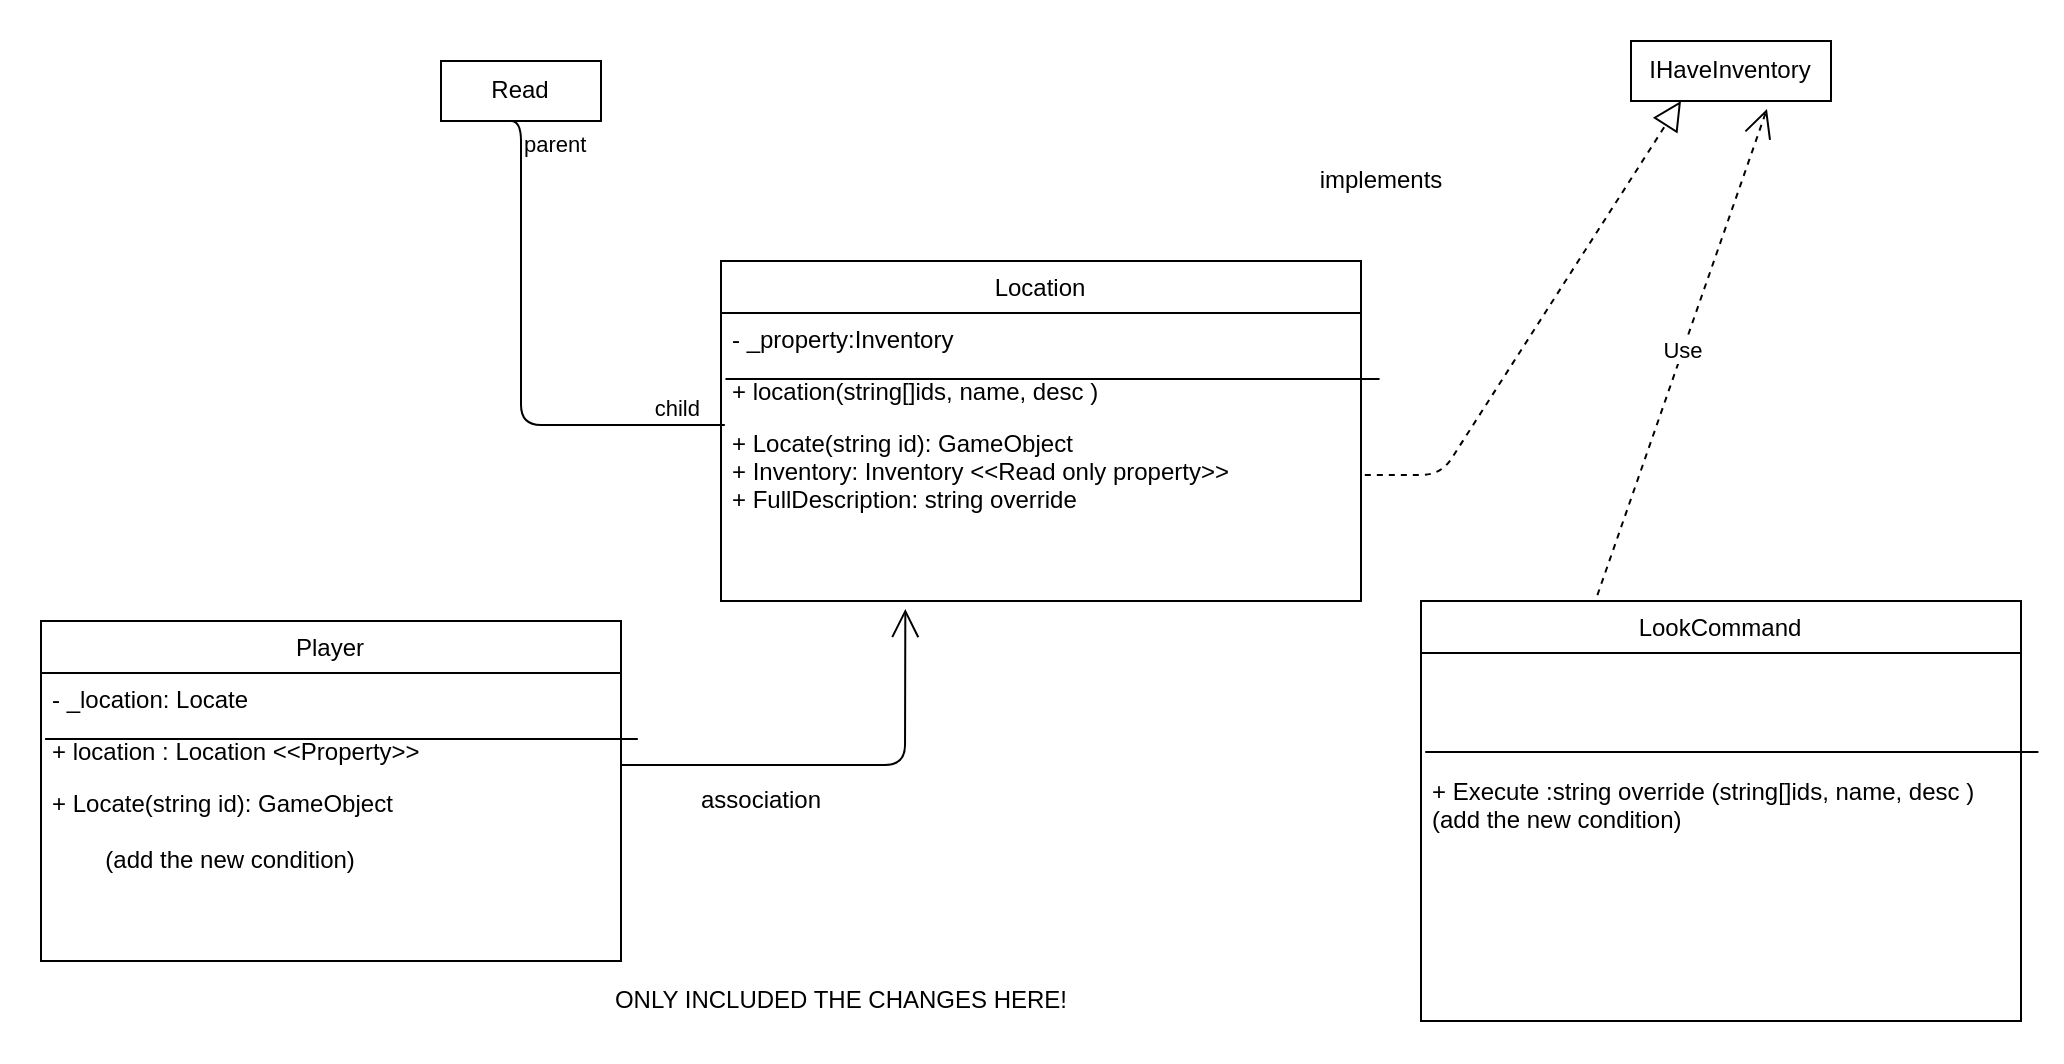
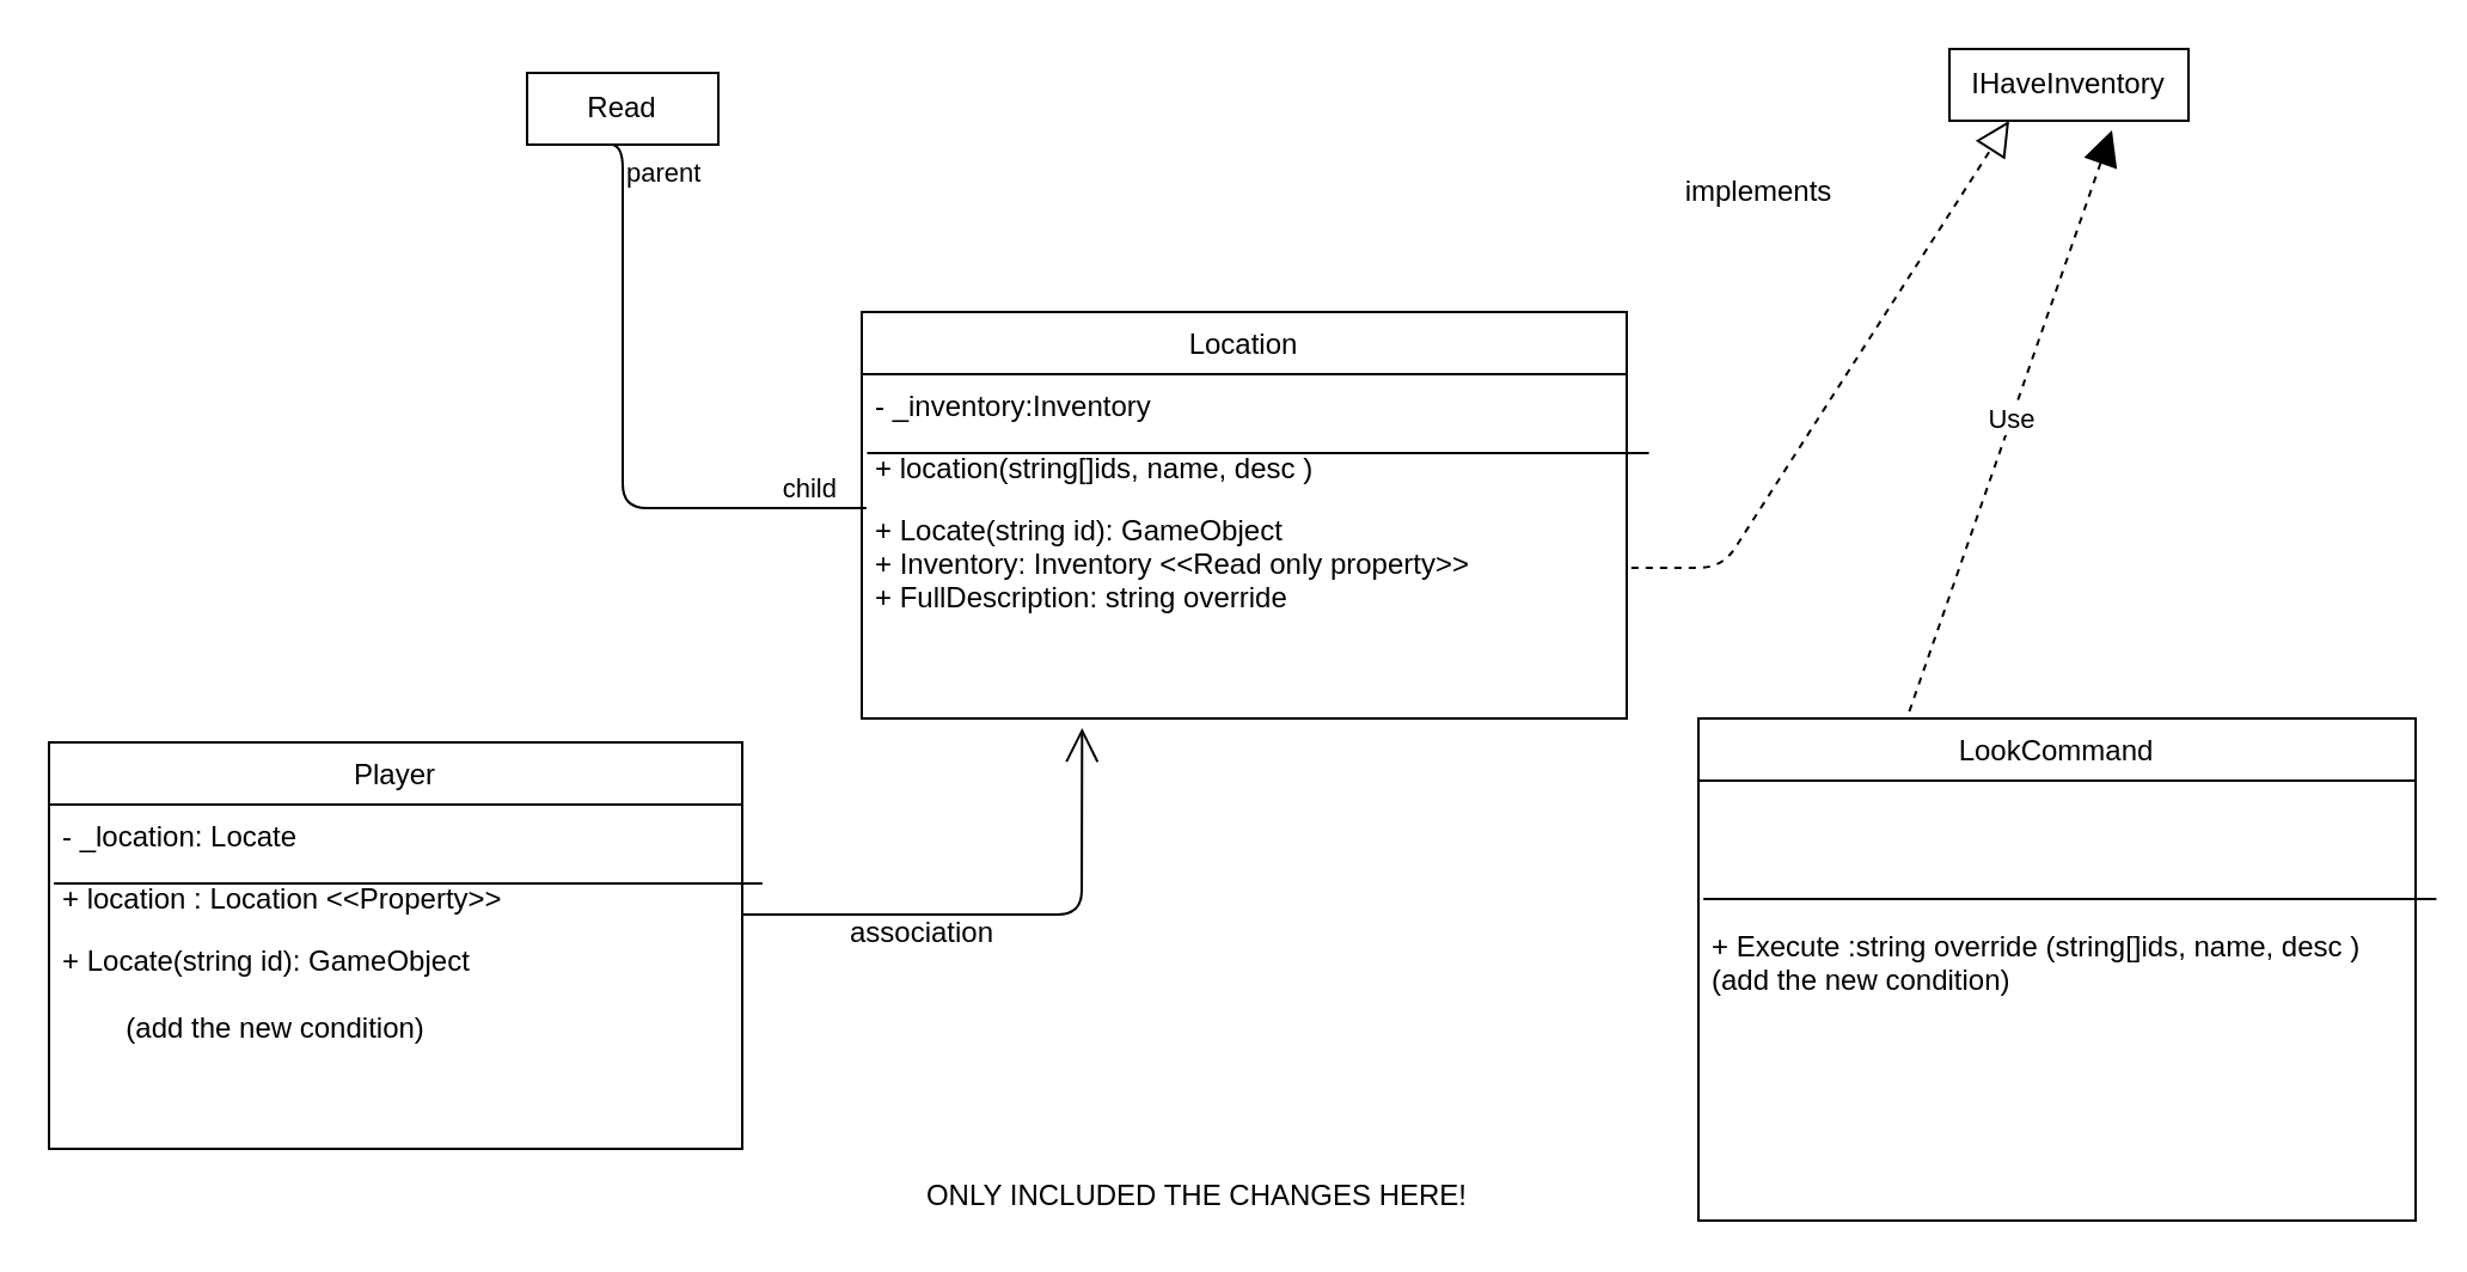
- <mxCell id="24" value="Use" style="endArrow=open;endSize=12;dashed=1;html=1;entryX=0.68;entryY=1.133;entryDx=0;entryDy=0;entryPerimeter=0;exitX=0.294;exitY=-0.014;exitDx=0;exitDy=0;exitPerimeter=0;" edge="1" parent="1" source="12" target="16"><mxGeometry width="160" relative="1" as="geometry"><mxPoint x="810" y="290" as="sourcePoint" /><mxPoint x="590" y="190" as="targetPoint" /></mxGeometry></mxCell>
+ <mxCell id="24" value="Use" style="endArrow=block;endSize=12;dashed=1;html=1;entryX=0.68;entryY=1.133;entryDx=0;entryDy=0;entryPerimeter=0;exitX=0.294;exitY=-0.014;exitDx=0;exitDy=0;exitPerimeter=0;" edge="1" parent="1" source="12" target="16"><mxGeometry width="160" relative="1" as="geometry"><mxPoint x="810" y="290" as="sourcePoint" /><mxPoint x="590" y="190" as="targetPoint" /></mxGeometry></mxCell>
- <mxCell id="21" value="implements" style="text;html=1;align=center;verticalAlign=middle;resizable=0;points=[];autosize=1;strokeColor=none;fillColor=none;" vertex="1" parent="1"><mxGeometry x="650" y="80" width="80" height="20" as="geometry" /></mxCell>
+ <mxCell id="21" value="implements" style="text;html=1;align=center;verticalAlign=middle;resizable=0;points=[];autosize=1;strokeColor=none;fillColor=none;" vertex="1" parent="1"><mxGeometry x="695" y="70" width="80" height="20" as="geometry" /></mxCell>
- <mxCell id="3" value="- _property:Inventory" style="text;strokeColor=none;fillColor=none;align=left;verticalAlign=top;spacingLeft=4;spacingRight=4;overflow=hidden;rotatable=0;points=[[0,0.5],[1,0.5]];portConstraint=eastwest;" vertex="1" parent="2"><mxGeometry y="26" width="320" height="26" as="geometry" /></mxCell>
+ <mxCell id="3" value="- _inventory:Inventory" style="text;strokeColor=none;fillColor=none;align=left;verticalAlign=top;spacingLeft=4;spacingRight=4;overflow=hidden;rotatable=0;points=[[0,0.5],[1,0.5]];portConstraint=eastwest;" vertex="1" parent="2"><mxGeometry y="26" width="320" height="26" as="geometry" /></mxCell>
- <mxCell id="23" value="association" style="text;html=1;align=center;verticalAlign=middle;resizable=0;points=[];autosize=1;strokeColor=none;fillColor=none;" vertex="1" parent="1"><mxGeometry x="340" y="390" width="80" height="20" as="geometry" /></mxCell>
+ <mxCell id="23" value="association" style="text;html=1;align=center;verticalAlign=middle;resizable=0;points=[];autosize=1;strokeColor=none;fillColor=none;" vertex="1" parent="1"><mxGeometry x="345" y="380" width="80" height="20" as="geometry" /></mxCell>
- <mxCell id="25" value="ONLY INCLUDED THE CHANGES HERE!" style="text;html=1;align=center;verticalAlign=middle;resizable=0;points=[];autosize=1;strokeColor=none;fillColor=none;" vertex="1" parent="1"><mxGeometry x="300" y="490" width="240" height="20" as="geometry" /></mxCell>
+ <mxCell id="25" value="ONLY INCLUDED THE CHANGES HERE!" style="text;html=1;align=center;verticalAlign=middle;resizable=0;points=[];autosize=1;strokeColor=none;fillColor=none;" vertex="1" parent="1"><mxGeometry x="380" y="490" width="240" height="20" as="geometry" /></mxCell>
